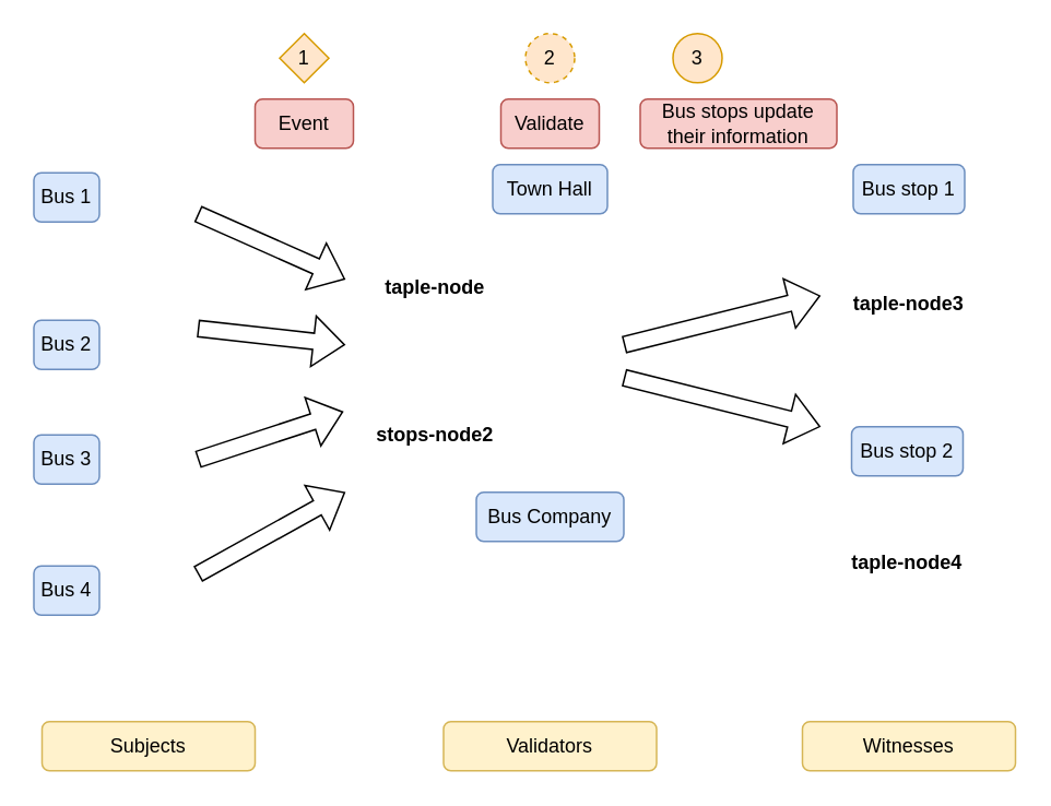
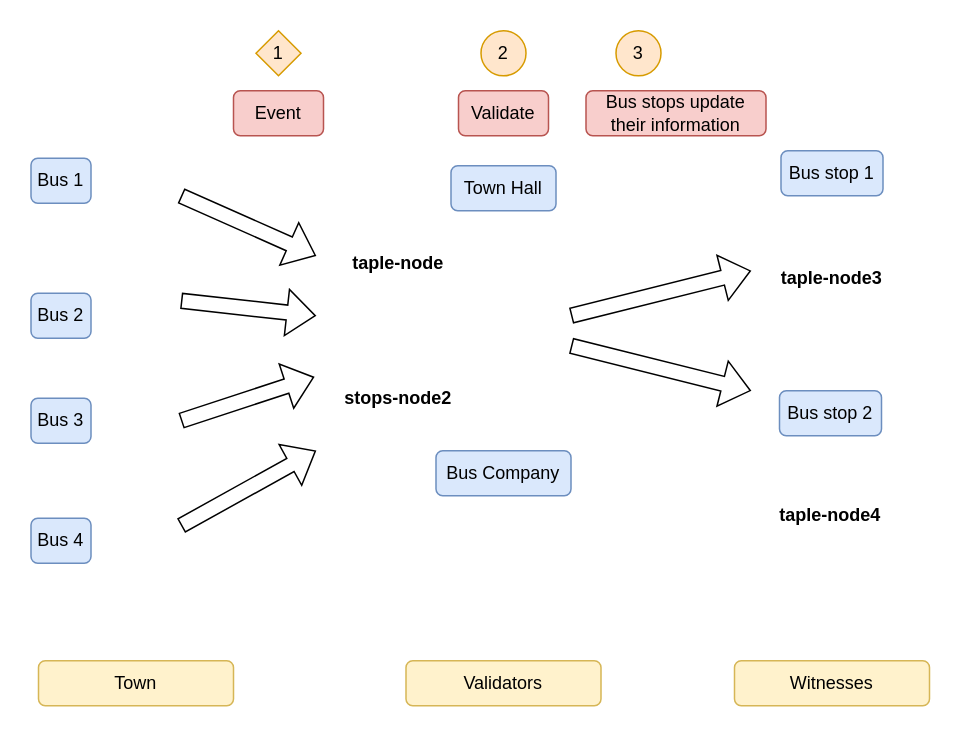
- <mxCell id="31" value="2" style="ellipse;whiteSpace=wrap;html=1;aspect=fixed;rounded=1;shadow=0;glass=0;sketch=0;fillStyle=auto;fillColor=#ffe6cc;strokeColor=#d79b00;dashed=1;" parent="1" vertex="1"><mxGeometry x="320" width="30" height="30" as="geometry" y="20" /></mxCell>
+ <mxCell id="31" value="2" style="ellipse;whiteSpace=wrap;html=1;aspect=fixed;rounded=1;shadow=0;glass=0;sketch=0;fillStyle=auto;fillColor=#ffe6cc;strokeColor=#d79b00;" parent="1" vertex="1"><mxGeometry x="320" width="30" height="30" as="geometry" y="20" /></mxCell>
- <mxCell id="13" value="Town Hall" style="text;html=1;strokeColor=#6c8ebf;fillColor=#dae8fc;align=center;verticalAlign=middle;whiteSpace=wrap;rounded=1;shadow=0;glass=0;fillStyle=auto;" parent="1" vertex="1"><mxGeometry x="300" y="100" width="70" height="30" as="geometry" /></mxCell>
+ <mxCell id="13" value="Town Hall" style="text;html=1;strokeColor=#6c8ebf;fillColor=#dae8fc;align=center;verticalAlign=middle;whiteSpace=wrap;rounded=1;shadow=0;glass=0;fillStyle=auto;" parent="1" vertex="1"><mxGeometry x="300" y="110" width="70" height="30" as="geometry" /></mxCell>
- <mxCell id="19" value="Subjects" style="text;html=1;strokeColor=#d6b656;fillColor=#fff2cc;align=center;verticalAlign=middle;whiteSpace=wrap;rounded=1;" parent="1" vertex="1"><mxGeometry x="25" y="440" width="130" height="30" as="geometry" /></mxCell>
+ <mxCell id="19" value="Town" style="text;html=1;strokeColor=#d6b656;fillColor=#fff2cc;align=center;verticalAlign=middle;whiteSpace=wrap;rounded=1;" parent="1" vertex="1"><mxGeometry x="25" y="440" width="130" height="30" as="geometry" /></mxCell>
